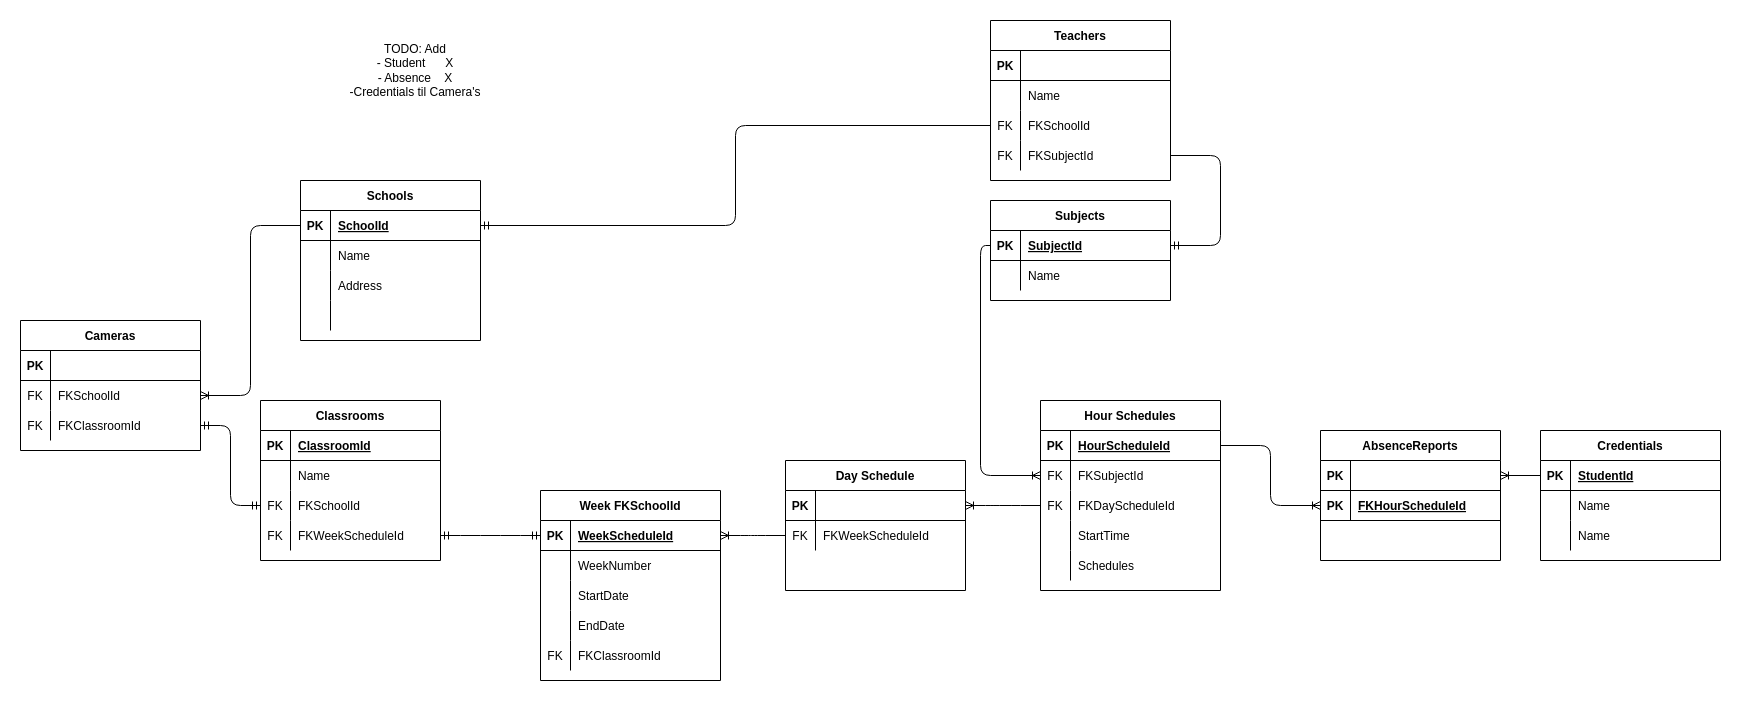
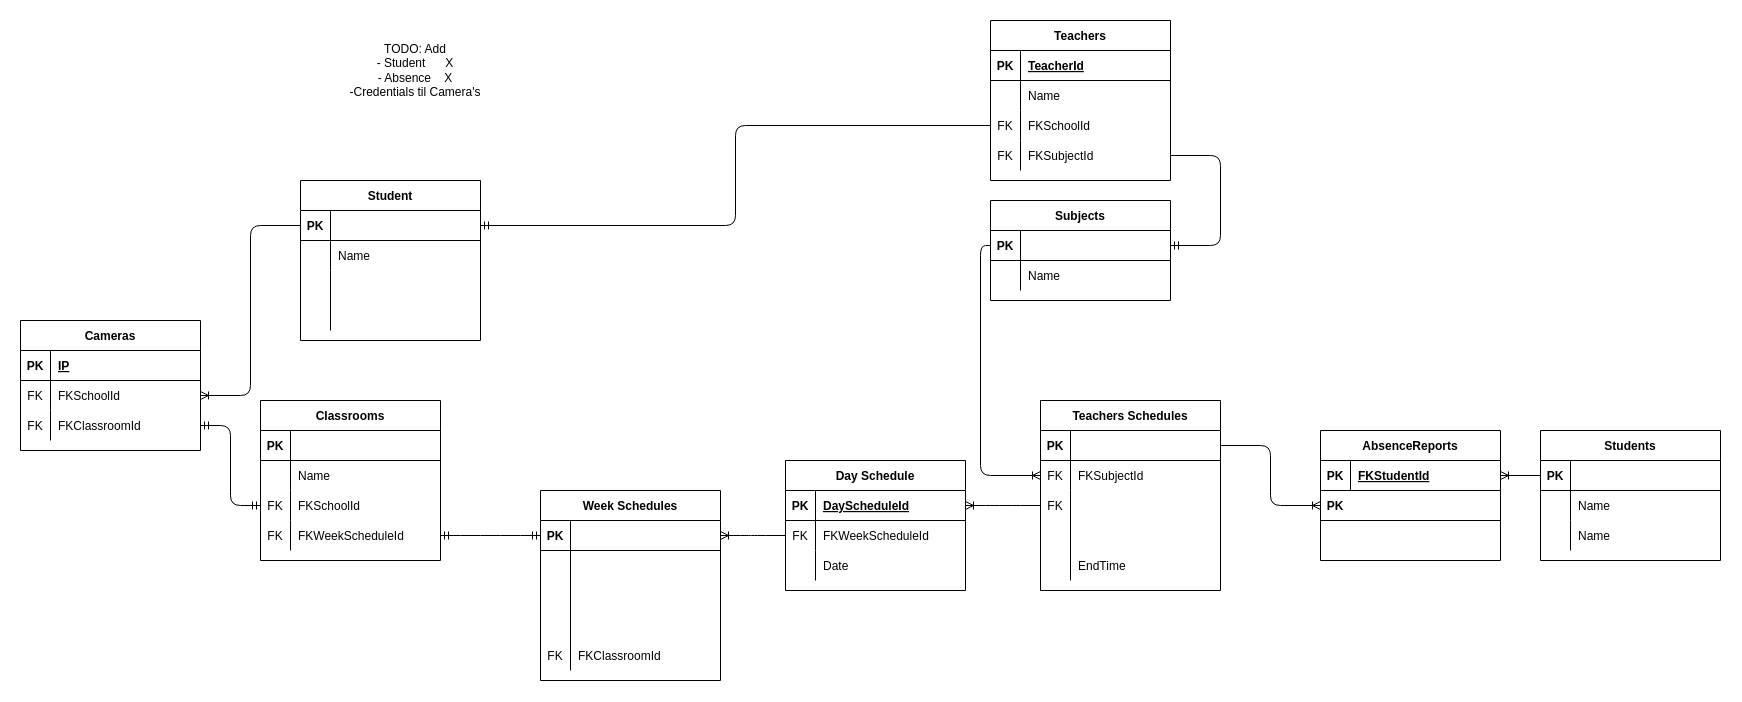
+ <mxCell id="41" value="TeacherId" style="shape=partialRectangle;connectable=0;fillColor=none;top=0;left=0;bottom=0;right=0;align=left;spacingLeft=6;fontStyle=5;overflow=hidden;" parent="39" vertex="1"><mxGeometry x="30" width="150" height="30" as="geometry"><mxRectangle width="150" height="30" as="alternateBounds" /></mxGeometry></mxCell>
- <mxCell id="25" value="Schools" style="shape=table;startSize=30;container=1;collapsible=1;childLayout=tableLayout;fixedRows=1;rowLines=0;fontStyle=1;align=center;resizeLast=1;" parent="1" vertex="1"><mxGeometry x="300" y="180" width="180" height="160" as="geometry" /></mxCell>
+ <mxCell id="25" value="Student" style="shape=table;startSize=30;container=1;collapsible=1;childLayout=tableLayout;fixedRows=1;rowLines=0;fontStyle=1;align=center;resizeLast=1;" parent="1" vertex="1"><mxGeometry x="300" y="180" width="180" height="160" as="geometry" /></mxCell>
- <mxCell id="28" value="SchoolId" style="shape=partialRectangle;connectable=0;fillColor=none;top=0;left=0;bottom=0;right=0;align=left;spacingLeft=6;fontStyle=5;overflow=hidden;" parent="26" vertex="1"><mxGeometry x="30" width="150" height="30" as="geometry"><mxRectangle width="150" height="30" as="alternateBounds" /></mxGeometry></mxCell>
- <mxCell id="54" value="SubjectId" style="shape=partialRectangle;connectable=0;fillColor=none;top=0;left=0;bottom=0;right=0;align=left;spacingLeft=6;fontStyle=5;overflow=hidden;" parent="52" vertex="1"><mxGeometry x="30" width="150" height="30" as="geometry"><mxRectangle width="150" height="30" as="alternateBounds" /></mxGeometry></mxCell>
- <mxCell id="34" value="Address" style="shape=partialRectangle;connectable=0;fillColor=none;top=0;left=0;bottom=0;right=0;align=left;spacingLeft=6;overflow=hidden;" parent="32" vertex="1"><mxGeometry x="30" width="150" height="30" as="geometry"><mxRectangle width="150" height="30" as="alternateBounds" /></mxGeometry></mxCell>
+ <mxCell id="5" value="IP" style="shape=partialRectangle;connectable=0;fillColor=none;top=0;left=0;bottom=0;right=0;align=left;spacingLeft=6;fontStyle=5;overflow=hidden;" parent="3" vertex="1"><mxGeometry x="30" width="150" height="30" as="geometry"><mxRectangle width="150" height="30" as="alternateBounds" /></mxGeometry></mxCell>
- <mxCell id="84" value="Hour Schedules" style="shape=table;startSize=30;container=1;collapsible=1;childLayout=tableLayout;fixedRows=1;rowLines=0;fontStyle=1;align=center;resizeLast=1;" vertex="1" parent="1"><mxGeometry x="1040" y="400" width="180" height="190" as="geometry" /></mxCell>
+ <mxCell id="84" value="Teachers Schedules" style="shape=table;startSize=30;container=1;collapsible=1;childLayout=tableLayout;fixedRows=1;rowLines=0;fontStyle=1;align=center;resizeLast=1;" vertex="1" parent="1"><mxGeometry x="1040" y="400" width="180" height="190" as="geometry" /></mxCell>
- <mxCell id="15" value="ClassroomId" style="shape=partialRectangle;connectable=0;fillColor=none;top=0;left=0;bottom=0;right=0;align=left;spacingLeft=6;fontStyle=5;overflow=hidden;" parent="13" vertex="1"><mxGeometry x="30" width="150" height="30" as="geometry"><mxRectangle width="150" height="30" as="alternateBounds" /></mxGeometry></mxCell>
- <mxCell id="87" value="HourScheduleId" style="shape=partialRectangle;connectable=0;fillColor=none;top=0;left=0;bottom=0;right=0;align=left;spacingLeft=6;fontStyle=5;overflow=hidden;" vertex="1" parent="85"><mxGeometry x="30" width="150" height="30" as="geometry"><mxRectangle width="150" height="30" as="alternateBounds" /></mxGeometry></mxCell>
- <mxCell id="64" value="Credentials" style="shape=table;startSize=30;container=1;collapsible=1;childLayout=tableLayout;fixedRows=1;rowLines=0;fontStyle=1;align=center;resizeLast=1;" vertex="1" parent="1"><mxGeometry x="1540" y="430" width="180" height="130" as="geometry" /></mxCell>
+ <mxCell id="64" value="Students" style="shape=table;startSize=30;container=1;collapsible=1;childLayout=tableLayout;fixedRows=1;rowLines=0;fontStyle=1;align=center;resizeLast=1;" vertex="1" parent="1"><mxGeometry x="1540" y="430" width="180" height="130" as="geometry" /></mxCell>
+ <mxCell id="104" value="FKStudentId" style="shape=partialRectangle;connectable=0;fillColor=none;top=0;left=0;bottom=0;right=0;align=left;spacingLeft=6;fontStyle=5;overflow=hidden;" vertex="1" parent="102"><mxGeometry x="30" width="150" height="30" as="geometry"><mxRectangle width="150" height="30" as="alternateBounds" /></mxGeometry></mxCell>
- <mxCell id="67" value="StudentId" style="shape=partialRectangle;connectable=0;fillColor=none;top=0;left=0;bottom=0;right=0;align=left;spacingLeft=6;fontStyle=5;overflow=hidden;" vertex="1" parent="65"><mxGeometry x="30" width="150" height="30" as="geometry"><mxRectangle width="150" height="30" as="alternateBounds" /></mxGeometry></mxCell>
- <mxCell id="110" value="Week FKSchoolId" style="shape=table;startSize=30;container=1;collapsible=1;childLayout=tableLayout;fixedRows=1;rowLines=0;fontStyle=1;align=center;resizeLast=1;" vertex="1" parent="1"><mxGeometry x="540" y="490" width="180" height="190" as="geometry" /></mxCell>
+ <mxCell id="110" value="Week Schedules" style="shape=table;startSize=30;container=1;collapsible=1;childLayout=tableLayout;fixedRows=1;rowLines=0;fontStyle=1;align=center;resizeLast=1;" vertex="1" parent="1"><mxGeometry x="540" y="490" width="180" height="190" as="geometry" /></mxCell>
+ <mxCell id="77" value="DayScheduleId" style="shape=partialRectangle;connectable=0;fillColor=none;top=0;left=0;bottom=0;right=0;align=left;spacingLeft=6;fontStyle=5;overflow=hidden;" vertex="1" parent="75"><mxGeometry x="30" width="150" height="30" as="geometry"><mxRectangle width="150" height="30" as="alternateBounds" /></mxGeometry></mxCell>
- <mxCell id="93" value="FKDayScheduleId" style="shape=partialRectangle;connectable=0;fillColor=none;top=0;left=0;bottom=0;right=0;align=left;spacingLeft=6;fontStyle=0;overflow=hidden;" vertex="1" parent="91"><mxGeometry x="30" width="150" height="30" as="geometry"><mxRectangle width="150" height="30" as="alternateBounds" /></mxGeometry></mxCell>
- <mxCell id="107" value="FKHourScheduleId" style="shape=partialRectangle;connectable=0;fillColor=none;top=0;left=0;bottom=0;right=0;align=left;spacingLeft=6;fontStyle=5;overflow=hidden;" vertex="1" parent="105"><mxGeometry x="30" width="150" height="30" as="geometry"><mxRectangle width="150" height="30" as="alternateBounds" /></mxGeometry></mxCell>
- <mxCell id="113" value="WeekScheduleId" style="shape=partialRectangle;connectable=0;fillColor=none;top=0;left=0;bottom=0;right=0;align=left;spacingLeft=6;fontStyle=5;overflow=hidden;" vertex="1" parent="111"><mxGeometry x="30" width="150" height="30" as="geometry"><mxRectangle width="150" height="30" as="alternateBounds" /></mxGeometry></mxCell>
- <mxCell id="96" value="StartTime" style="shape=partialRectangle;connectable=0;fillColor=none;top=0;left=0;bottom=0;right=0;align=left;spacingLeft=6;overflow=hidden;" vertex="1" parent="94"><mxGeometry x="30" width="150" height="30" as="geometry"><mxRectangle width="150" height="30" as="alternateBounds" /></mxGeometry></mxCell>
- <mxCell id="116" value="WeekNumber" style="shape=partialRectangle;connectable=0;fillColor=none;top=0;left=0;bottom=0;right=0;align=left;spacingLeft=6;overflow=hidden;" vertex="1" parent="114"><mxGeometry x="30" width="150" height="30" as="geometry"><mxRectangle width="150" height="30" as="alternateBounds" /></mxGeometry></mxCell>
+ <mxCell id="83" value="Date" style="shape=partialRectangle;connectable=0;fillColor=none;top=0;left=0;bottom=0;right=0;align=left;spacingLeft=6;overflow=hidden;" vertex="1" parent="81"><mxGeometry x="30" width="150" height="30" as="geometry"><mxRectangle width="150" height="30" as="alternateBounds" /></mxGeometry></mxCell>
- <mxCell id="99" value="Schedules" style="shape=partialRectangle;connectable=0;fillColor=none;top=0;left=0;bottom=0;right=0;align=left;spacingLeft=6;overflow=hidden;" vertex="1" parent="97"><mxGeometry x="30" width="150" height="30" as="geometry"><mxRectangle width="150" height="30" as="alternateBounds" /></mxGeometry></mxCell>
+ <mxCell id="99" value="EndTime" style="shape=partialRectangle;connectable=0;fillColor=none;top=0;left=0;bottom=0;right=0;align=left;spacingLeft=6;overflow=hidden;" vertex="1" parent="97"><mxGeometry x="30" width="150" height="30" as="geometry"><mxRectangle width="150" height="30" as="alternateBounds" /></mxGeometry></mxCell>
- <mxCell id="119" value="StartDate" style="shape=partialRectangle;connectable=0;fillColor=none;top=0;left=0;bottom=0;right=0;align=left;spacingLeft=6;overflow=hidden;" vertex="1" parent="117"><mxGeometry x="30" width="150" height="30" as="geometry"><mxRectangle width="150" height="30" as="alternateBounds" /></mxGeometry></mxCell>
- <mxCell id="122" value="EndDate" style="shape=partialRectangle;connectable=0;fillColor=none;top=0;left=0;bottom=0;right=0;align=left;spacingLeft=6;overflow=hidden;" vertex="1" parent="120"><mxGeometry x="30" width="150" height="30" as="geometry"><mxRectangle width="150" height="30" as="alternateBounds" /></mxGeometry></mxCell>
